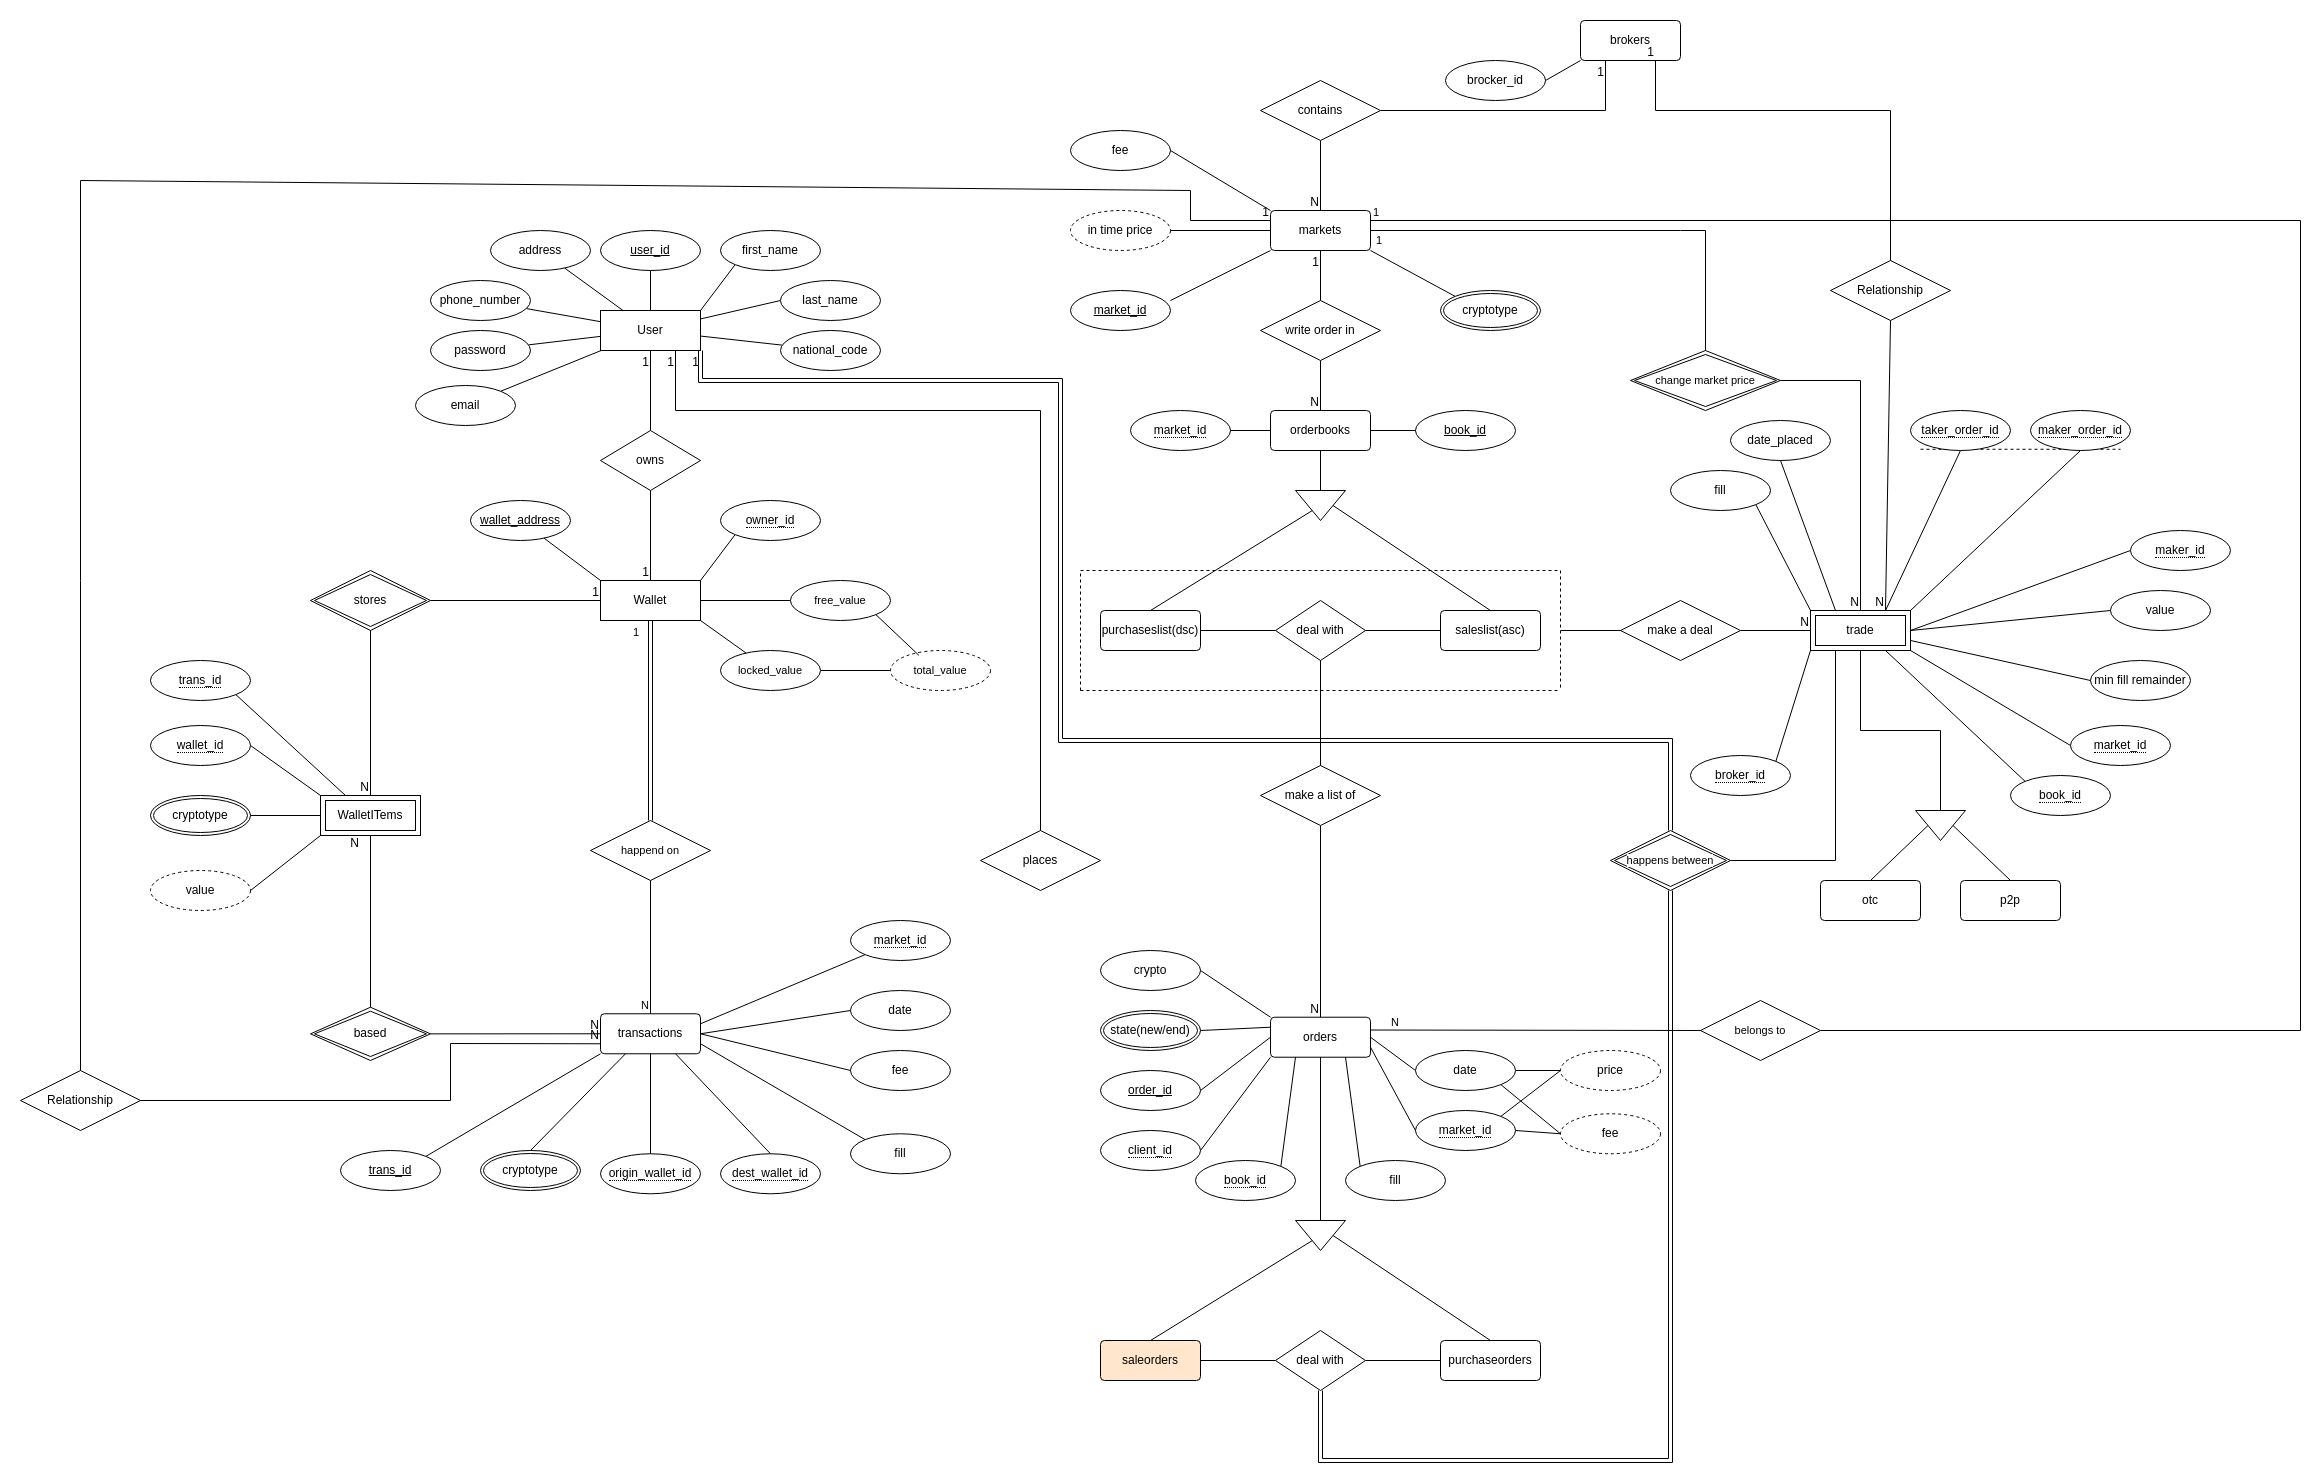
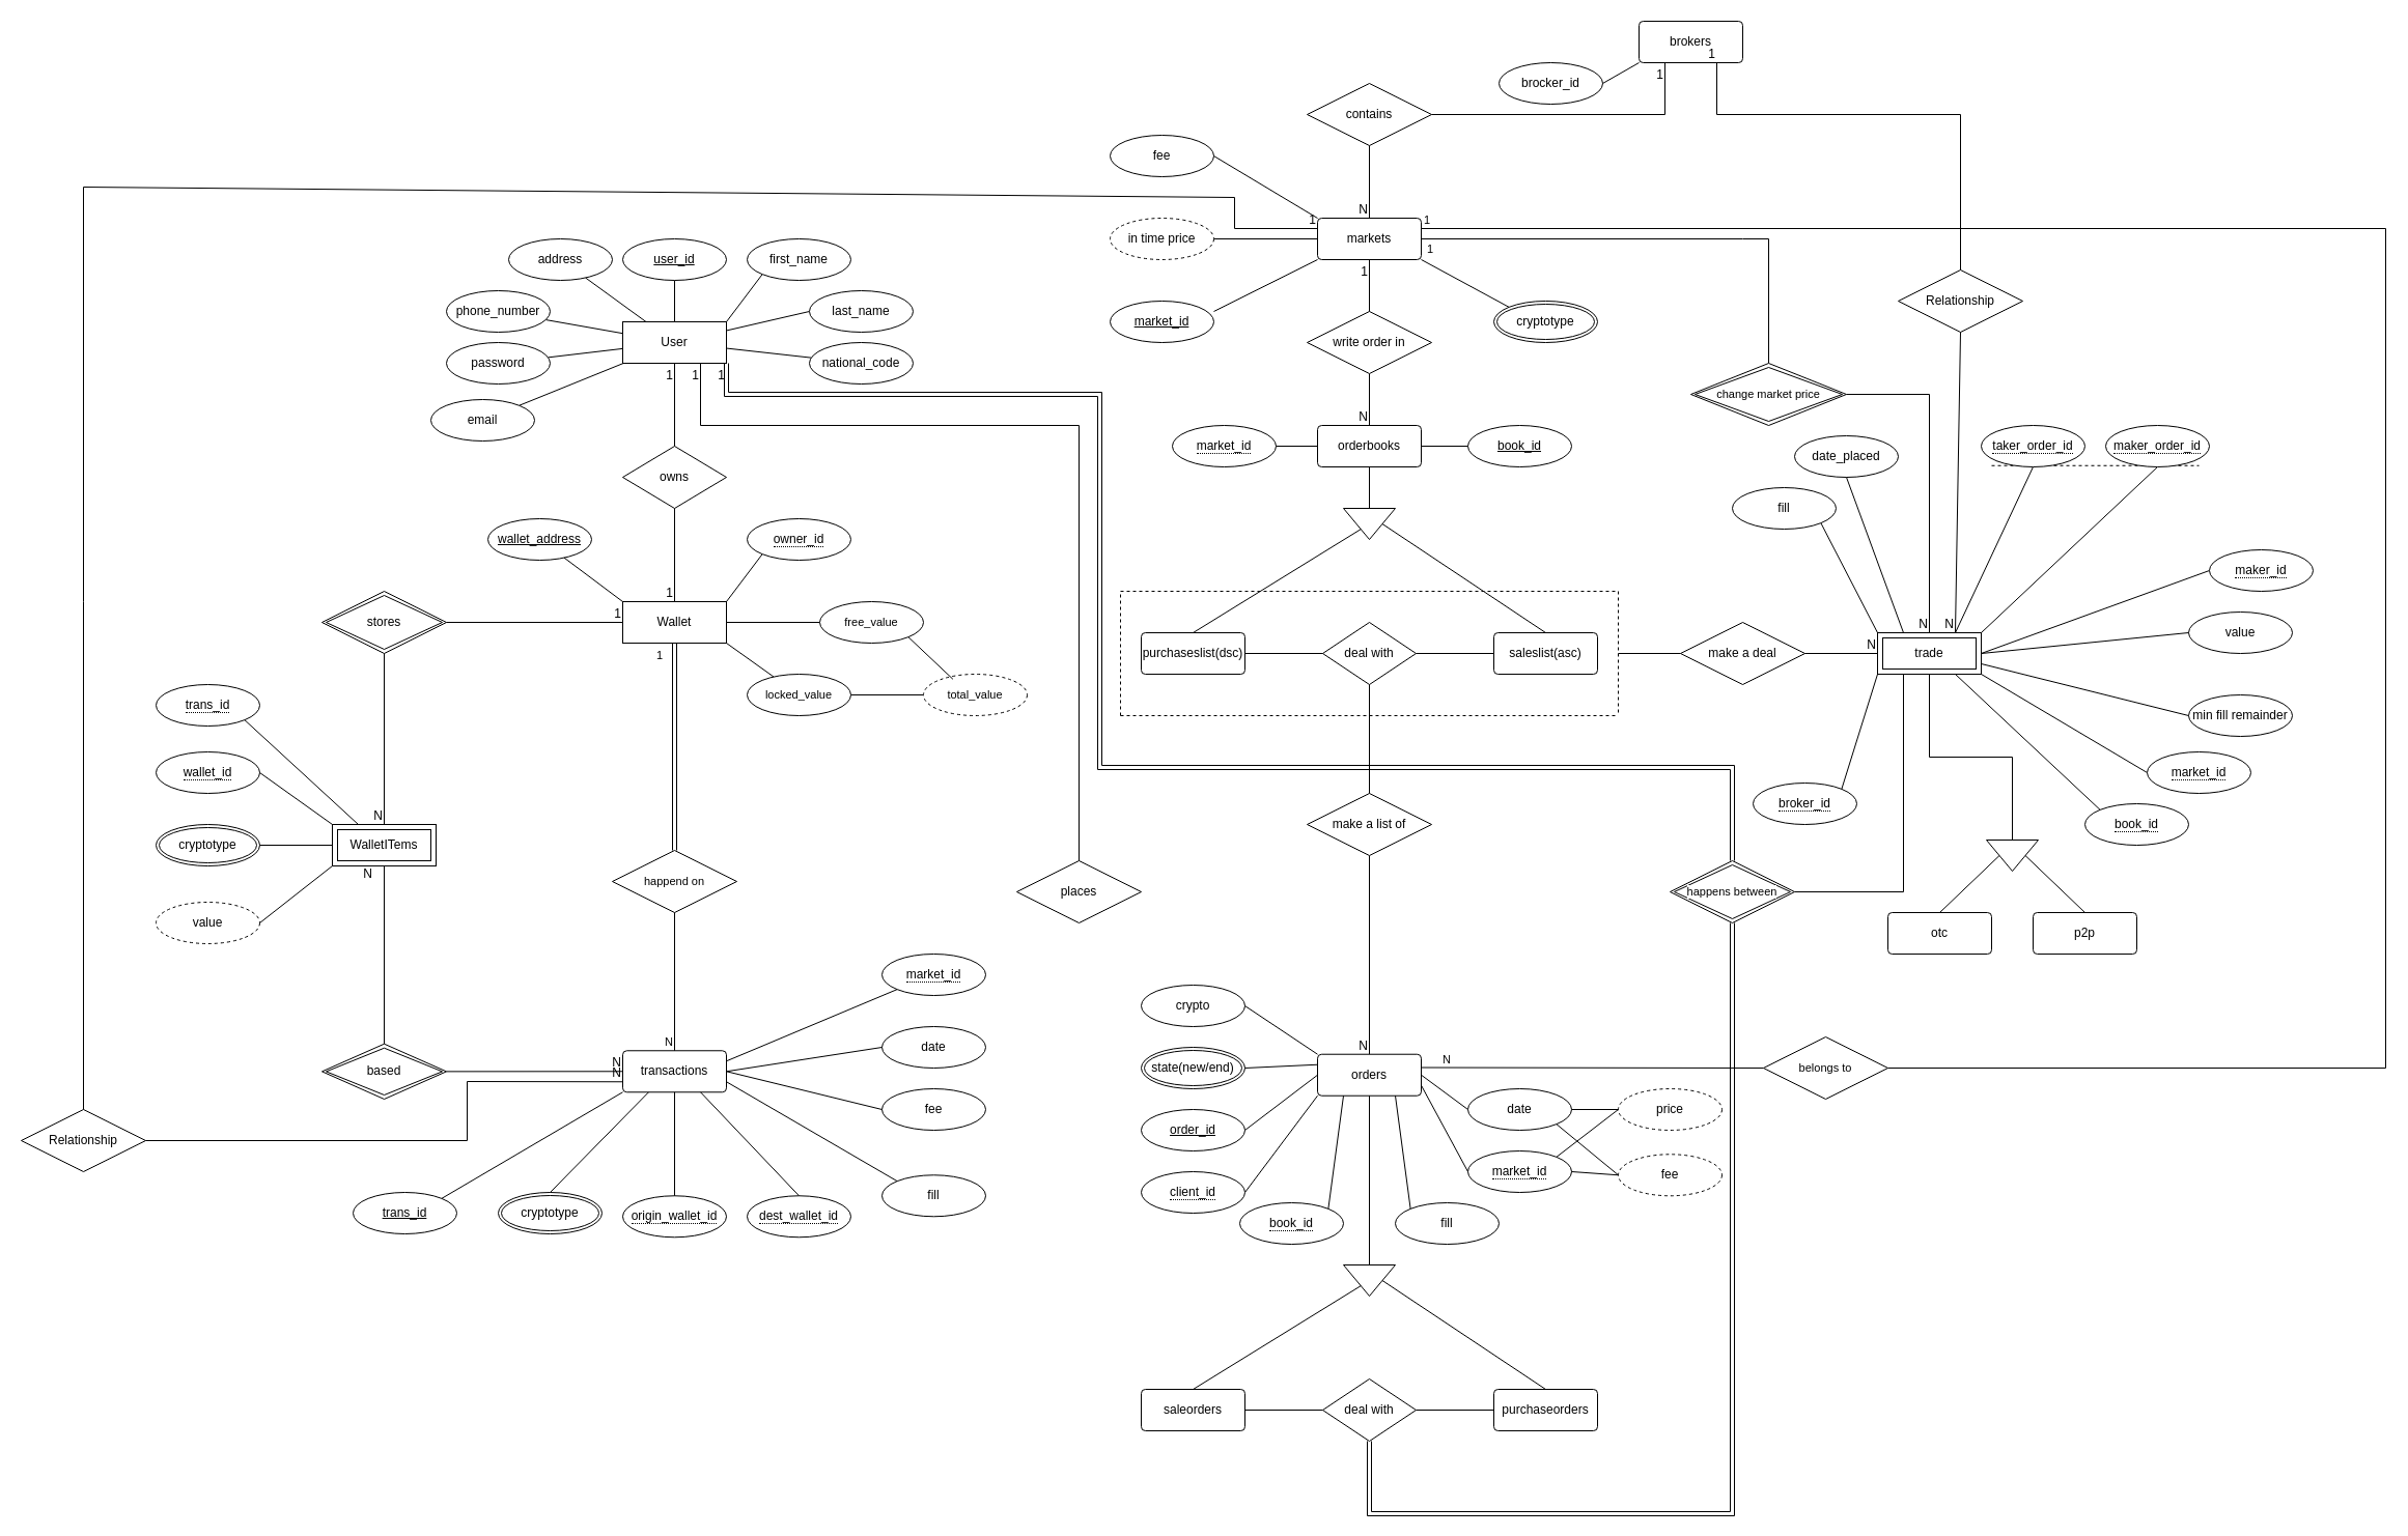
- <mxCell id="69" value="min fill remainder" style="ellipse;whiteSpace=wrap;html=1;align=center;" parent="1" vertex="1"><mxGeometry x="2090" y="660" width="100" height="40" as="geometry" /></mxCell>
+ <mxCell id="69" value="min fill remainder" style="ellipse;whiteSpace=wrap;html=1;align=center;" parent="1" vertex="1"><mxGeometry x="2110" y="670" width="100" height="40" as="geometry" /></mxCell>
- <mxCell id="152" value="saleorders" style="rounded=1;arcSize=10;whiteSpace=wrap;html=1;align=center;fillColor=#ffe6cc;" vertex="1" parent="1"><mxGeometry x="1100" y="1340" width="100" height="40" as="geometry" /></mxCell>
+ <mxCell id="152" value="saleorders" style="rounded=1;arcSize=10;whiteSpace=wrap;html=1;align=center;" vertex="1" parent="1"><mxGeometry x="1100" y="1340" width="100" height="40" as="geometry" /></mxCell>
